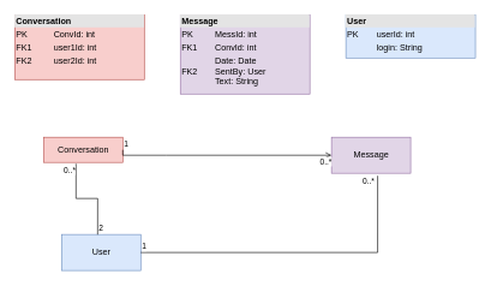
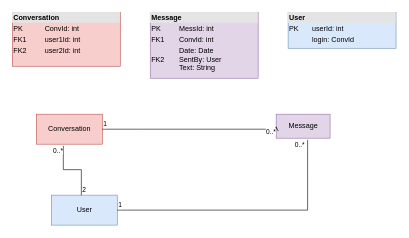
- <mxCell id="4" value="&lt;div style=&quot;box-sizing:border-box;width:100%;background:#e4e4e4;padding:2px;&quot;&gt;&lt;b&gt;User&lt;/b&gt;&lt;/div&gt;&lt;table style=&quot;width:100%;font-size:1em;&quot; cellspacing=&quot;0&quot; cellpadding=&quot;2&quot;&gt;&lt;tbody&gt;&lt;tr&gt;&lt;td&gt;PK&lt;/td&gt;&lt;td&gt;userId: int&lt;br&gt;&lt;/td&gt;&lt;/tr&gt;&lt;tr&gt;&lt;td&gt;&lt;br&gt;&lt;/td&gt;&lt;td&gt;login: String&lt;br&gt;&lt;/td&gt;&lt;/tr&gt;&lt;tr&gt;&lt;td&gt;&lt;br&gt;&lt;/td&gt;&lt;td&gt;&lt;br&gt;&lt;/td&gt;&lt;/tr&gt;&lt;/tbody&gt;&lt;/table&gt;" style="verticalAlign=top;align=left;overflow=fill;html=1;fillColor=#dae8fc;strokeColor=#6c8ebf;" vertex="1" parent="1"><mxGeometry x="480" y="20" width="180" height="60" as="geometry" /></mxCell>
+ <mxCell id="4" value="&lt;div style=&quot;box-sizing:border-box;width:100%;background:#e4e4e4;padding:2px;&quot;&gt;&lt;b&gt;User&lt;/b&gt;&lt;/div&gt;&lt;table style=&quot;width:100%;font-size:1em;&quot; cellspacing=&quot;0&quot; cellpadding=&quot;2&quot;&gt;&lt;tbody&gt;&lt;tr&gt;&lt;td&gt;PK&lt;/td&gt;&lt;td&gt;userId: int&lt;br&gt;&lt;/td&gt;&lt;/tr&gt;&lt;tr&gt;&lt;td&gt;&lt;br&gt;&lt;/td&gt;&lt;td&gt;login: ConvId&lt;br&gt;&lt;/td&gt;&lt;/tr&gt;&lt;tr&gt;&lt;td&gt;&lt;br&gt;&lt;/td&gt;&lt;td&gt;&lt;br&gt;&lt;/td&gt;&lt;/tr&gt;&lt;/tbody&gt;&lt;/table&gt;" style="verticalAlign=top;align=left;overflow=fill;html=1;fillColor=#dae8fc;strokeColor=#6c8ebf;" vertex="1" parent="1"><mxGeometry x="480" y="20" width="180" height="60" as="geometry" /></mxCell>
- <mxCell id="5" value="Conversation" style="html=1;fillColor=#f8cecc;strokeColor=#b85450;" vertex="1" parent="1"><mxGeometry x="60" y="190" width="110" height="35" as="geometry" /></mxCell>
+ <mxCell id="5" value="Conversation" style="html=1;fillColor=#f8cecc;strokeColor=#b85450;" vertex="1" parent="1"><mxGeometry x="60" y="190" width="110" height="50" as="geometry" /></mxCell>
- <mxCell id="6" value="Message" style="html=1;fillColor=#e1d5e7;strokeColor=#9673a6;" vertex="1" parent="1"><mxGeometry x="460" y="190" width="110" height="50" as="geometry" /></mxCell>
+ <mxCell id="6" value="Message" style="html=1;fillColor=#e1d5e7;strokeColor=#9673a6;" vertex="1" parent="1"><mxGeometry x="460" y="190" width="90" height="40" as="geometry" /></mxCell>
